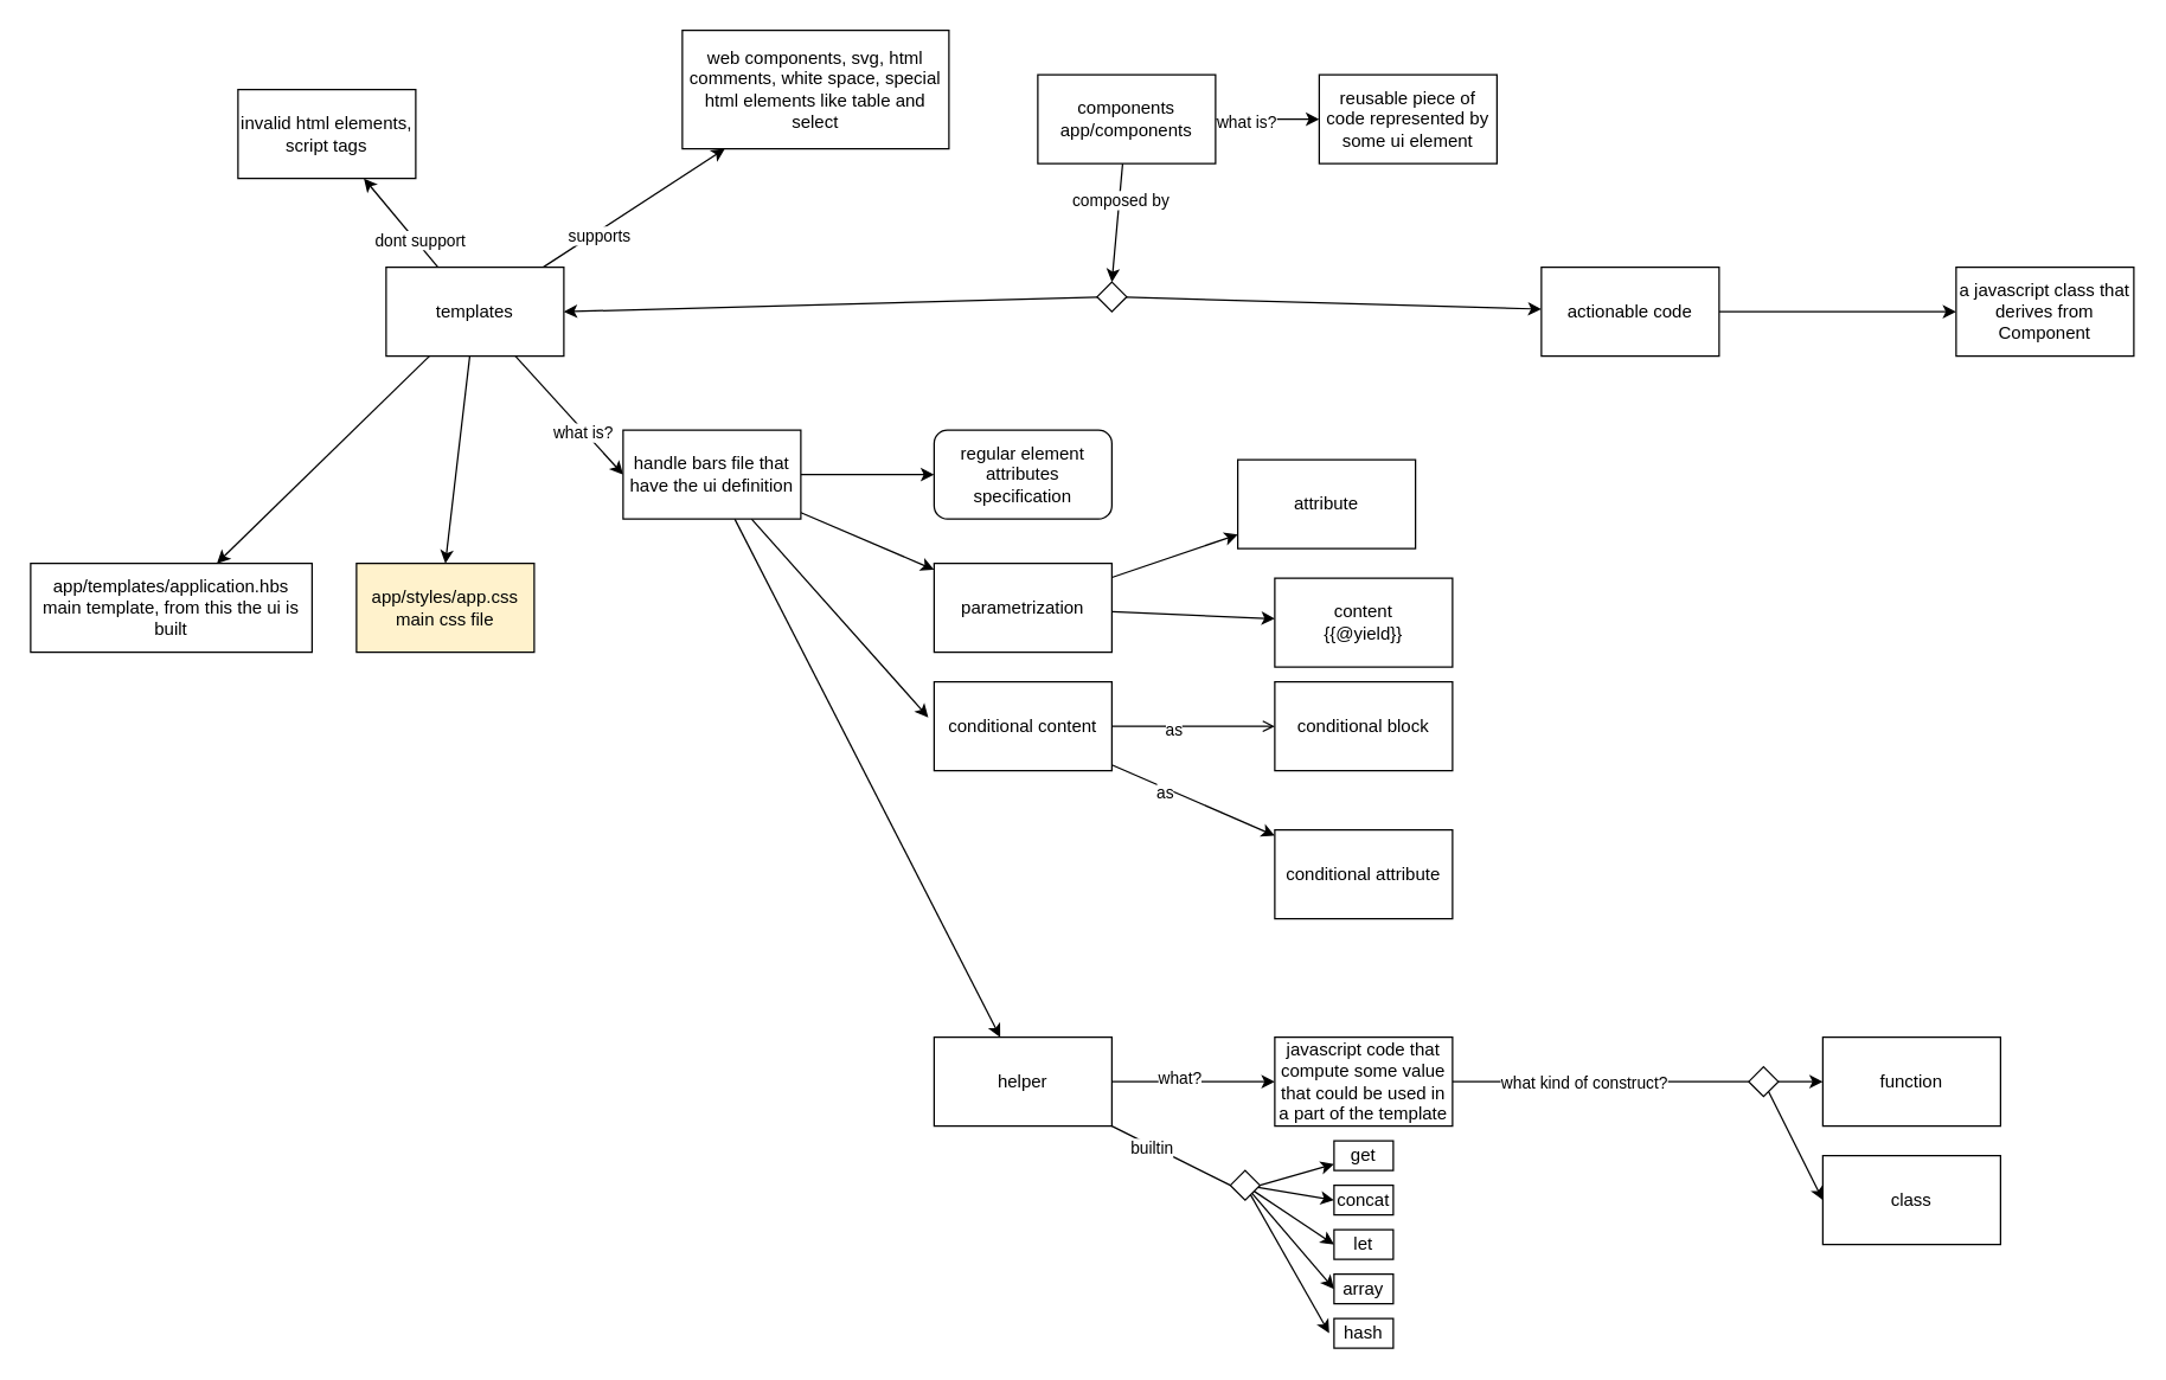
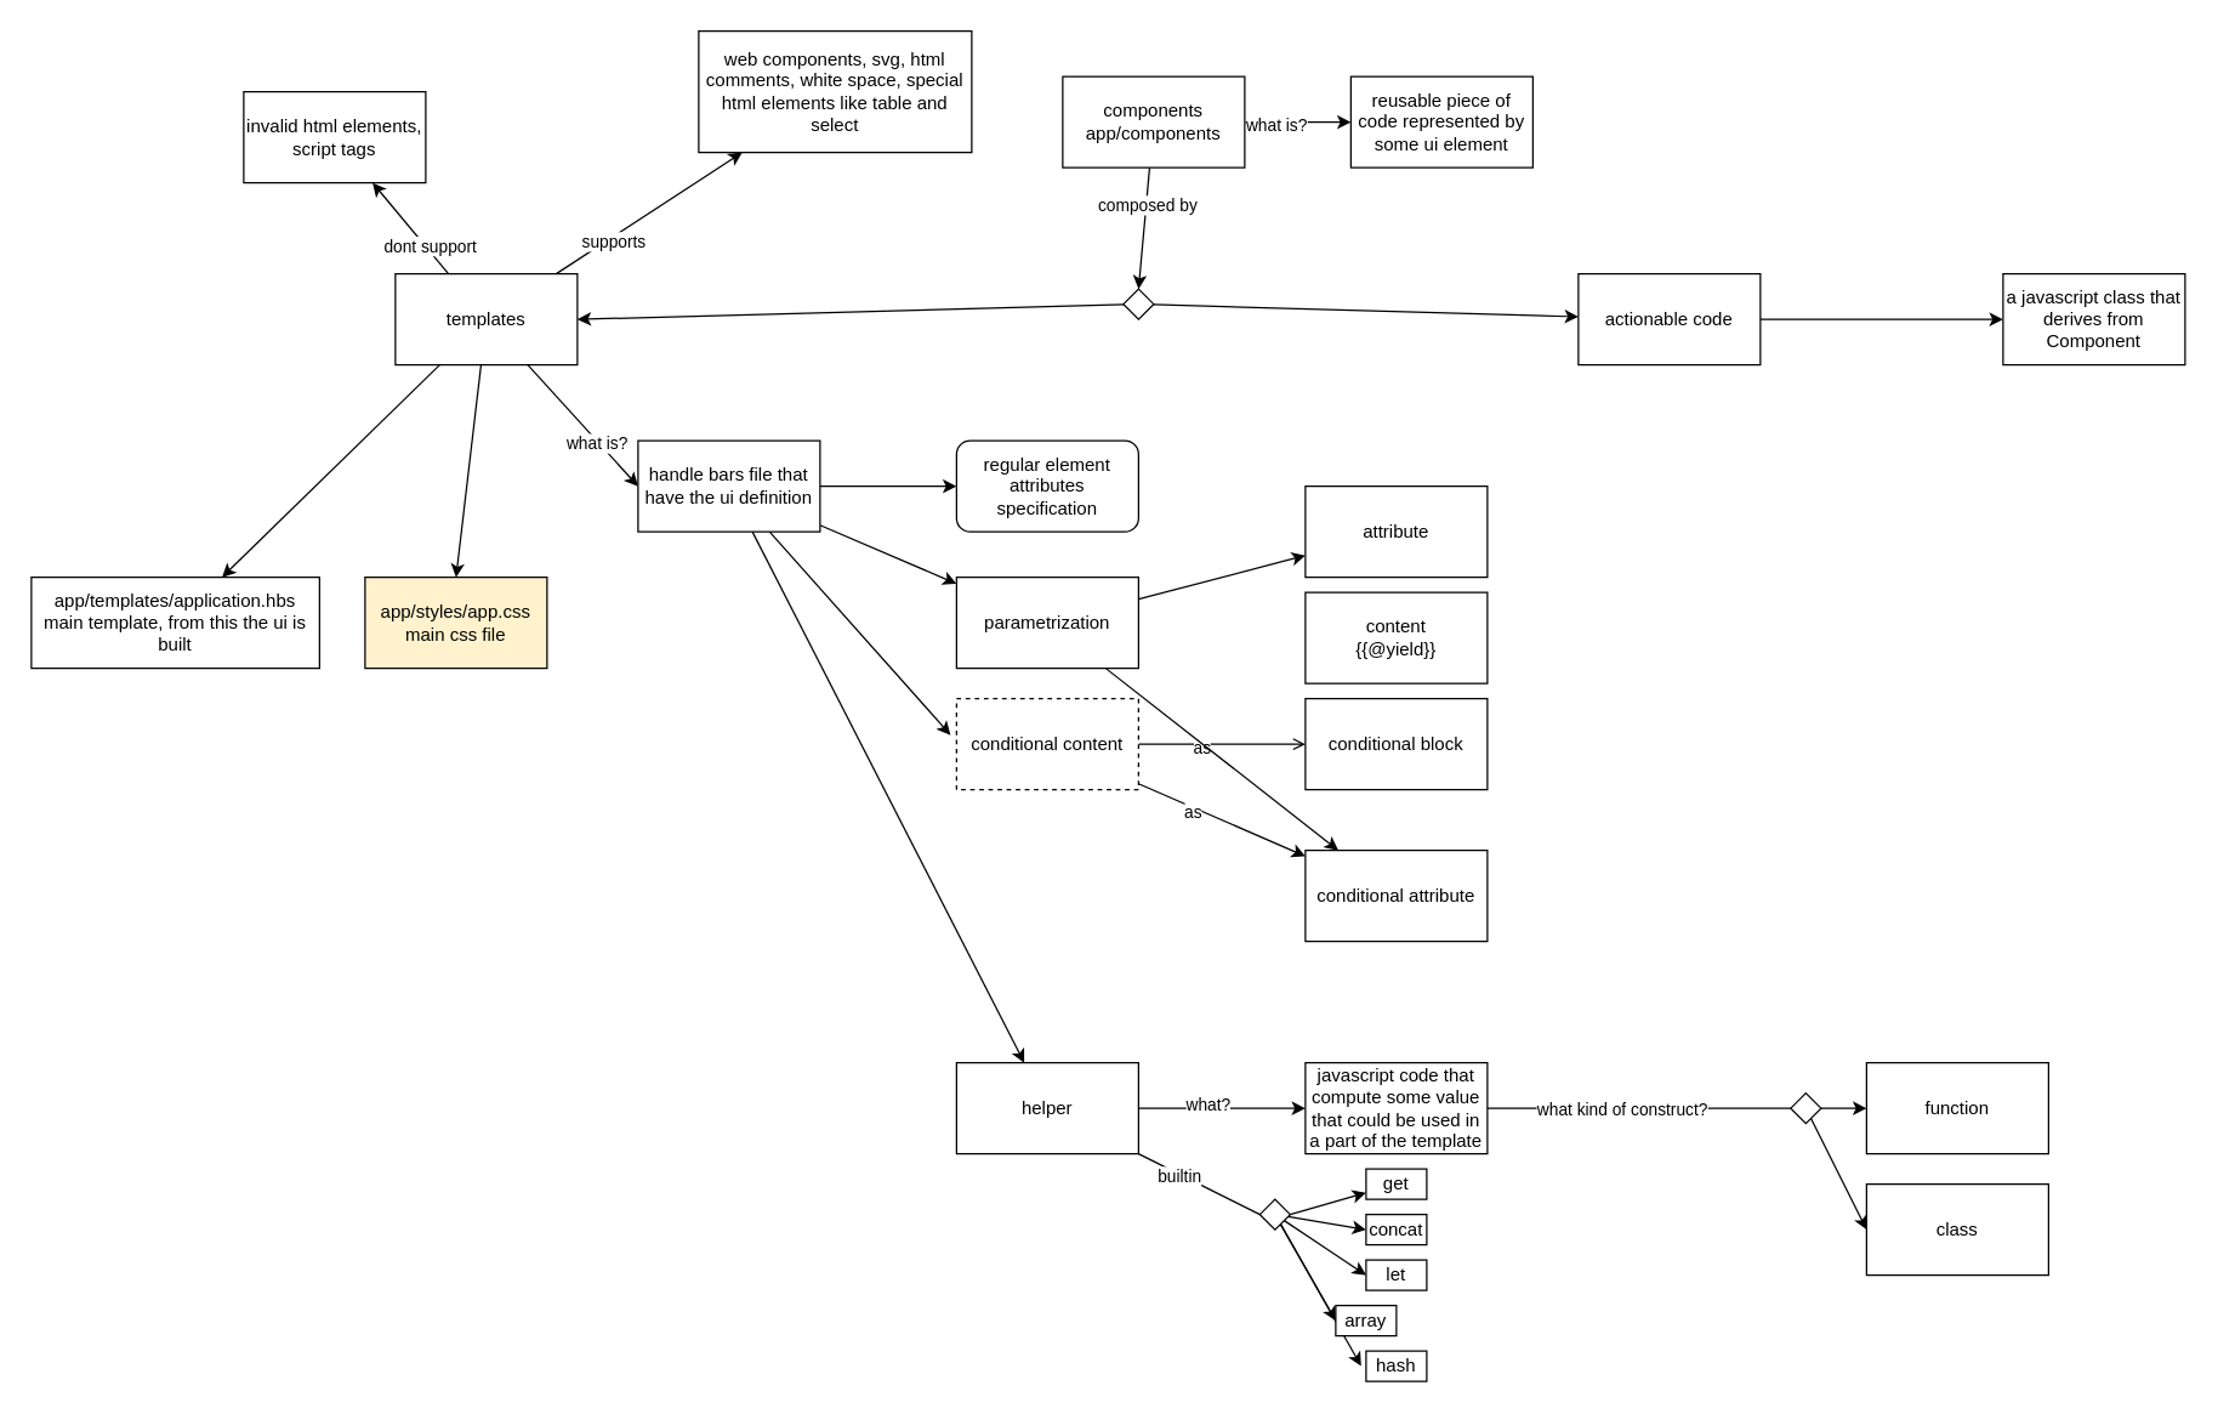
- <mxCell id="37" value="attribute" style="rounded=0;whiteSpace=wrap;html=1;" vertex="1" parent="1"><mxGeometry x="835" y="310" width="120" height="60" as="geometry" /></mxCell>
+ <mxCell id="37" value="attribute" style="rounded=0;whiteSpace=wrap;html=1;" vertex="1" parent="1"><mxGeometry x="860" y="320" width="120" height="60" as="geometry" /></mxCell>
- <mxCell id="39" style="edgeStyle=none;rounded=0;orthogonalLoop=1;jettySize=auto;html=1;" edge="1" parent="1" source="28" target="38"><mxGeometry relative="1" as="geometry"><mxPoint x="860" y="420" as="targetPoint" /><mxPoint x="750" y="413.529" as="sourcePoint" /></mxGeometry></mxCell>
+ <mxCell id="39" style="edgeStyle=none;rounded=0;orthogonalLoop=1;jettySize=auto;html=1;" edge="1" parent="1" source="28" target="36"><mxGeometry relative="1" as="geometry"><mxPoint x="860" y="420" as="targetPoint" /><mxPoint x="750" y="413.529" as="sourcePoint" /></mxGeometry></mxCell>
- <mxCell id="33" value="conditional content" style="rounded=0;whiteSpace=wrap;html=1;" vertex="1" parent="1"><mxGeometry x="630" y="460" width="120" height="60" as="geometry" /></mxCell>
+ <mxCell id="33" value="conditional content" style="rounded=0;whiteSpace=wrap;html=1;dashed=1;" vertex="1" parent="1"><mxGeometry x="630" y="460" width="120" height="60" as="geometry" /></mxCell>
- <mxCell id="62" value="array" style="rounded=0;whiteSpace=wrap;html=1;" vertex="1" parent="1"><mxGeometry x="900" y="860" width="40" height="20" as="geometry" /></mxCell>
+ <mxCell id="62" value="array" style="rounded=0;whiteSpace=wrap;html=1;" vertex="1" parent="1"><mxGeometry x="880" y="860" width="40" height="20" as="geometry" /></mxCell>
